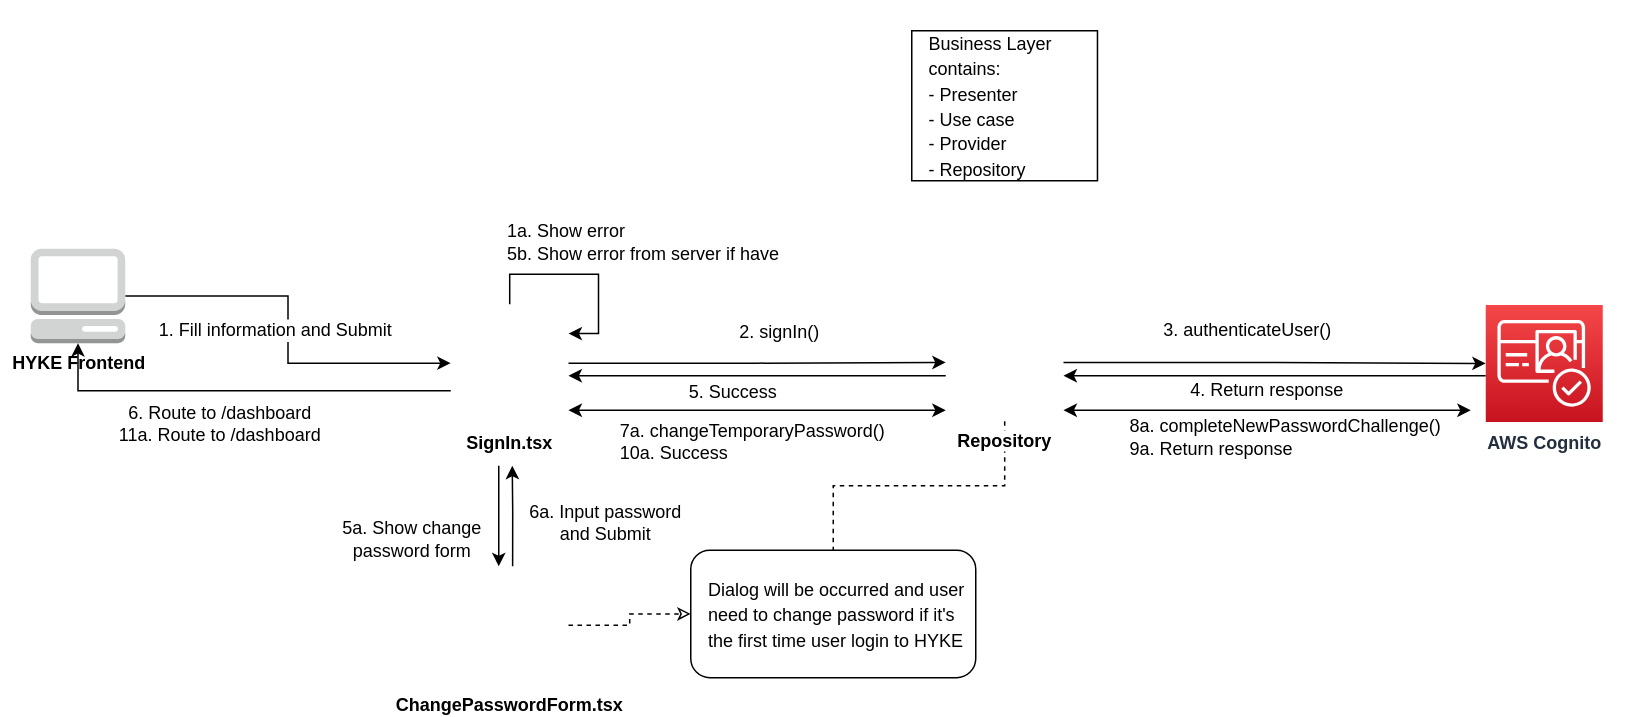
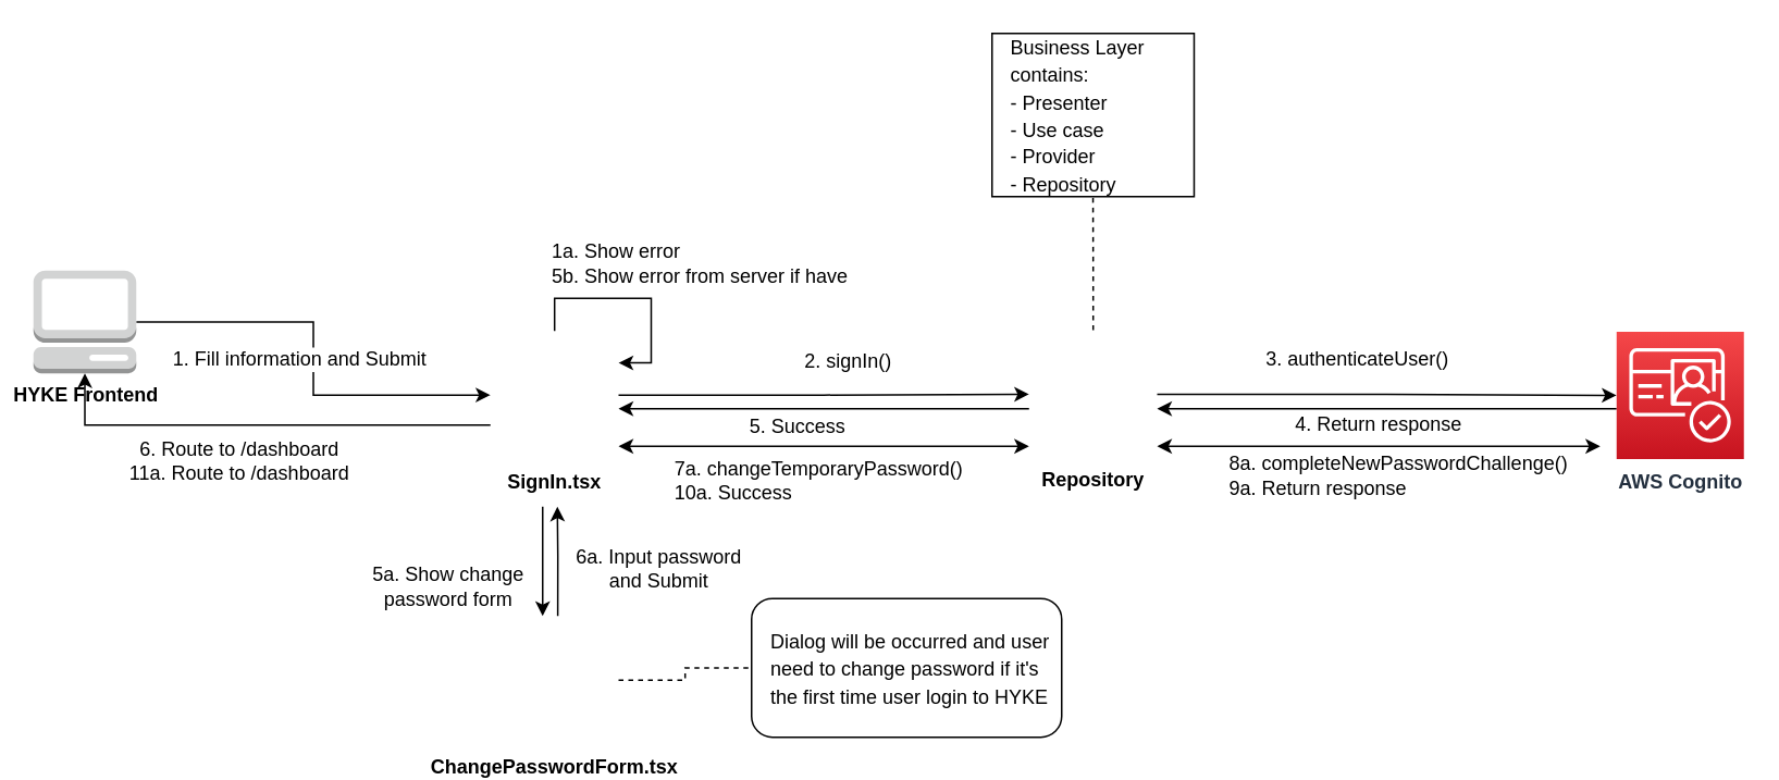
- <mxCell id="14" style="edgeStyle=orthogonalEdgeStyle;rounded=0;orthogonalLoop=1;jettySize=auto;html=1;fontSize=14;endArrow=none;endFill=0;dashed=1;" parent="1" source="21" target="32" edge="1"><mxGeometry relative="1" as="geometry" /></mxCell>
+ <mxCell id="14" style="edgeStyle=orthogonalEdgeStyle;rounded=0;orthogonalLoop=1;jettySize=auto;html=1;fontSize=14;endArrow=none;endFill=0;dashed=1;" parent="1" source="21" target="25" edge="1"><mxGeometry relative="1" as="geometry" /></mxCell>
- <mxCell id="28" style="edgeStyle=orthogonalEdgeStyle;rounded=0;orthogonalLoop=1;jettySize=auto;html=1;fontSize=12;endArrow=classic;endFill=0;dashed=1;" edge="1" parent="1" source="31" target="32"><mxGeometry relative="1" as="geometry" /></mxCell>
+ <mxCell id="28" style="edgeStyle=orthogonalEdgeStyle;rounded=0;orthogonalLoop=1;jettySize=auto;html=1;fontSize=12;endArrow=none;endFill=0;dashed=1;" edge="1" parent="1" source="31" target="32"><mxGeometry relative="1" as="geometry" /></mxCell>
